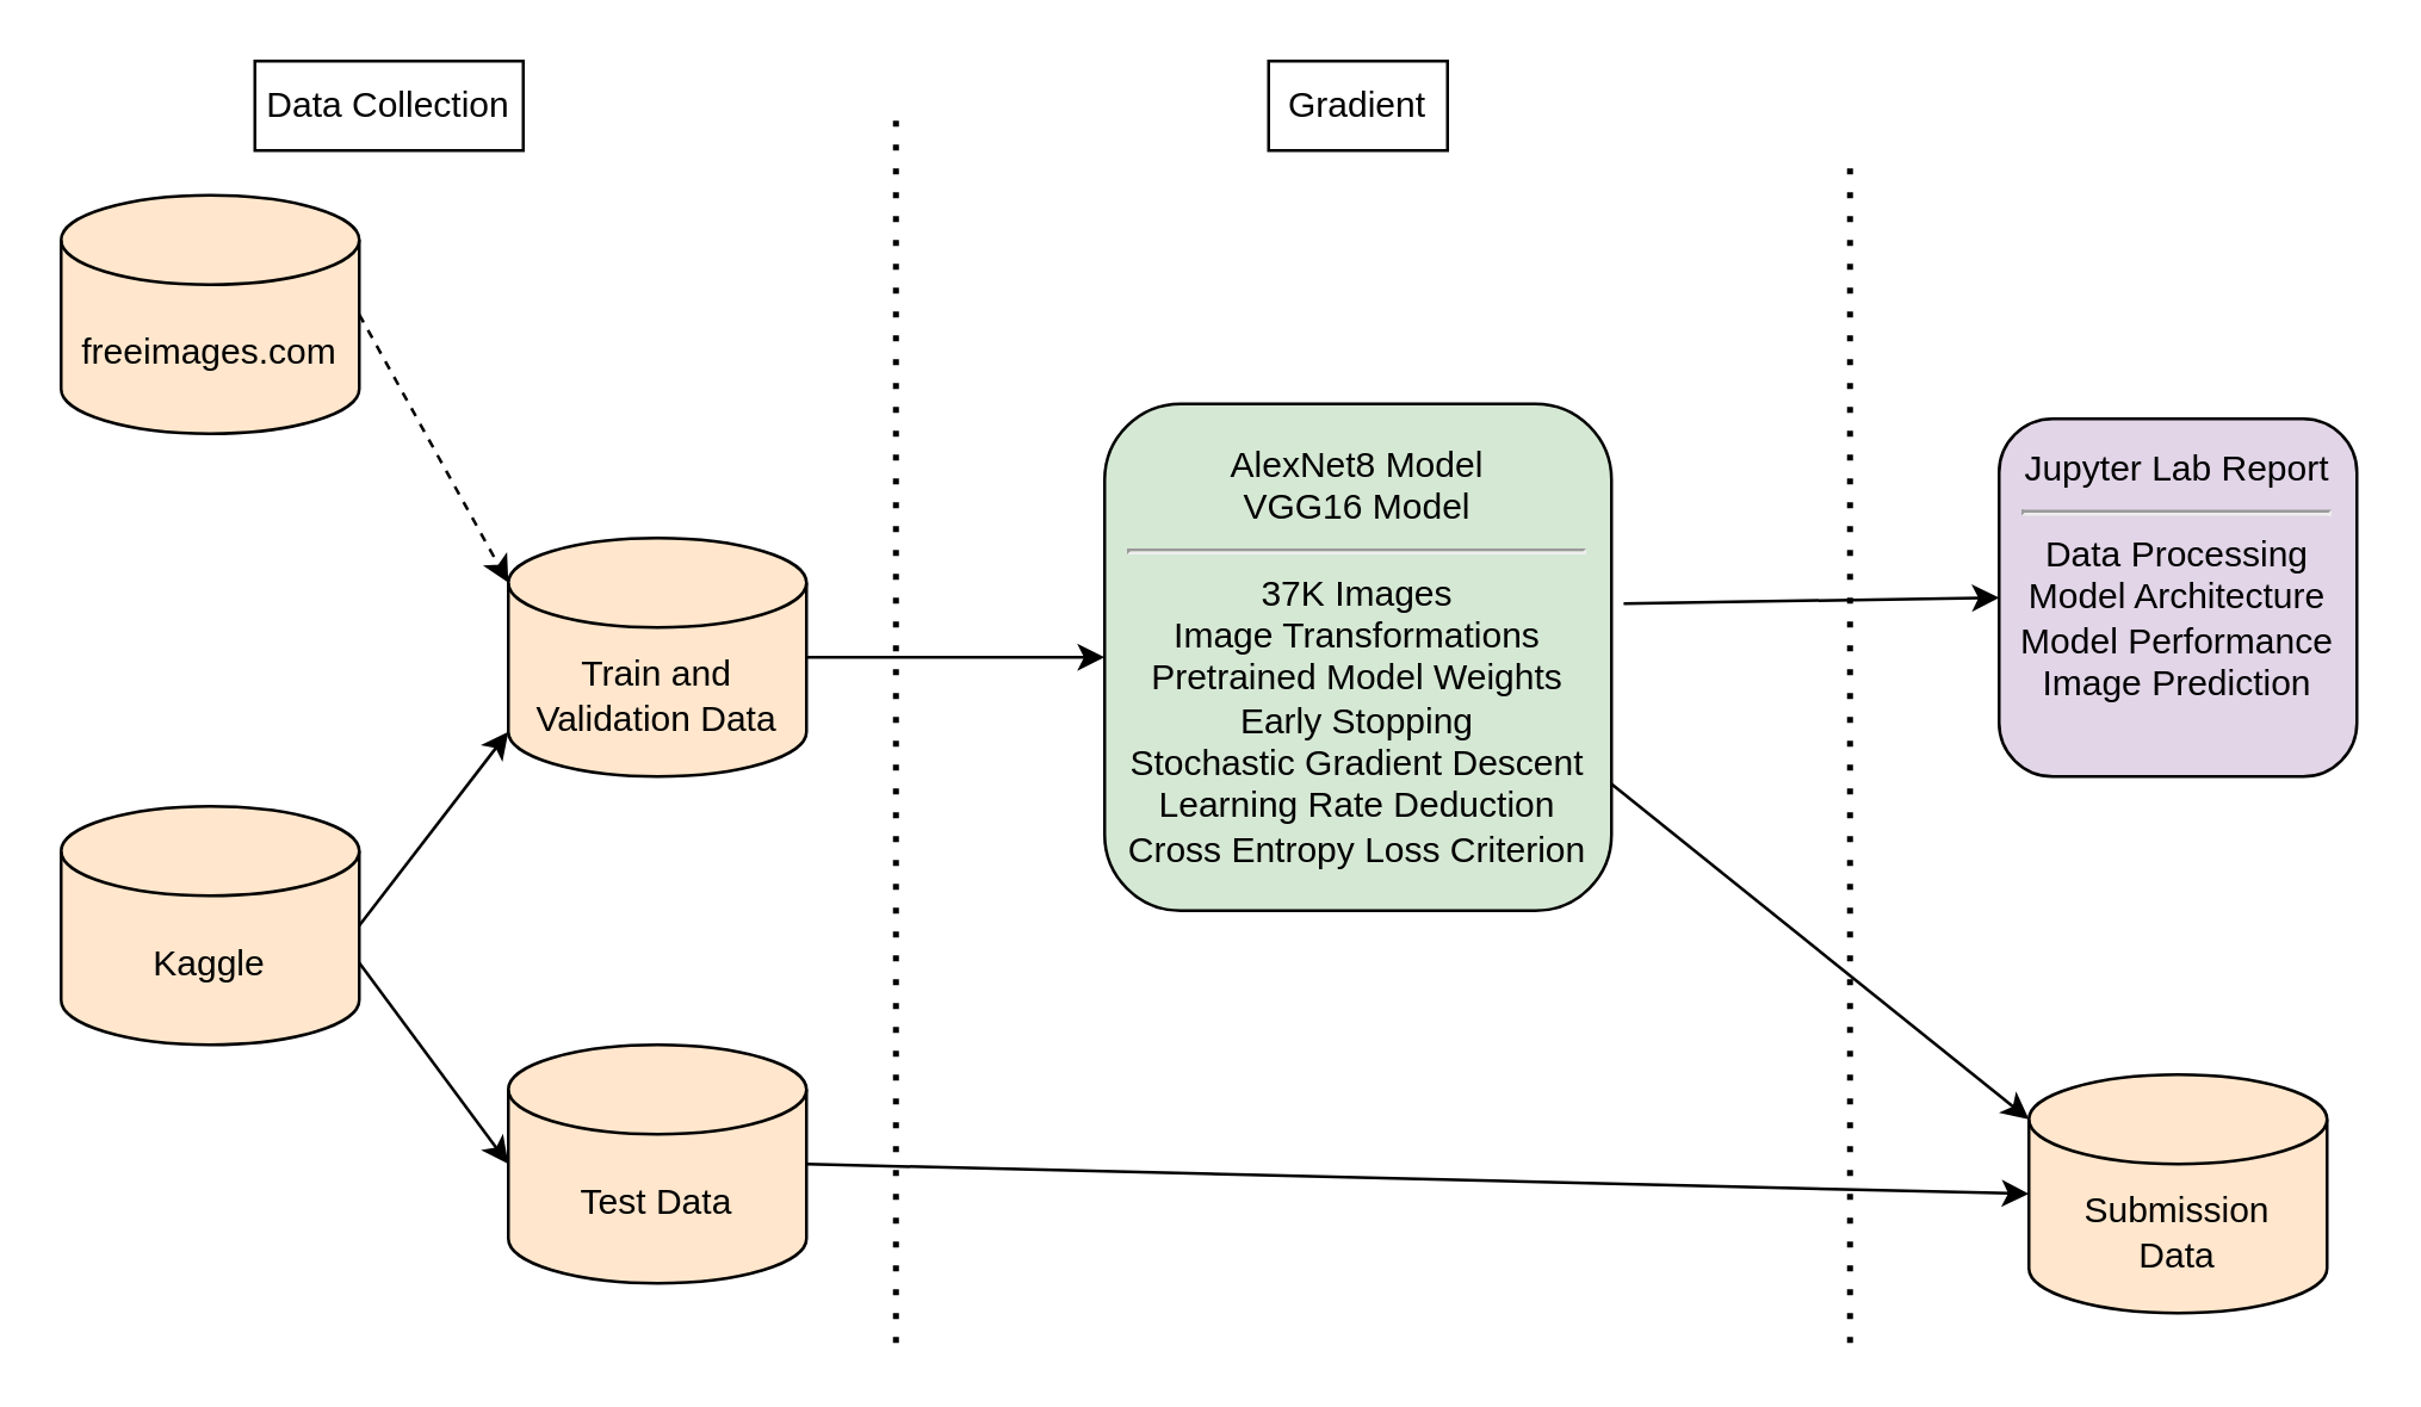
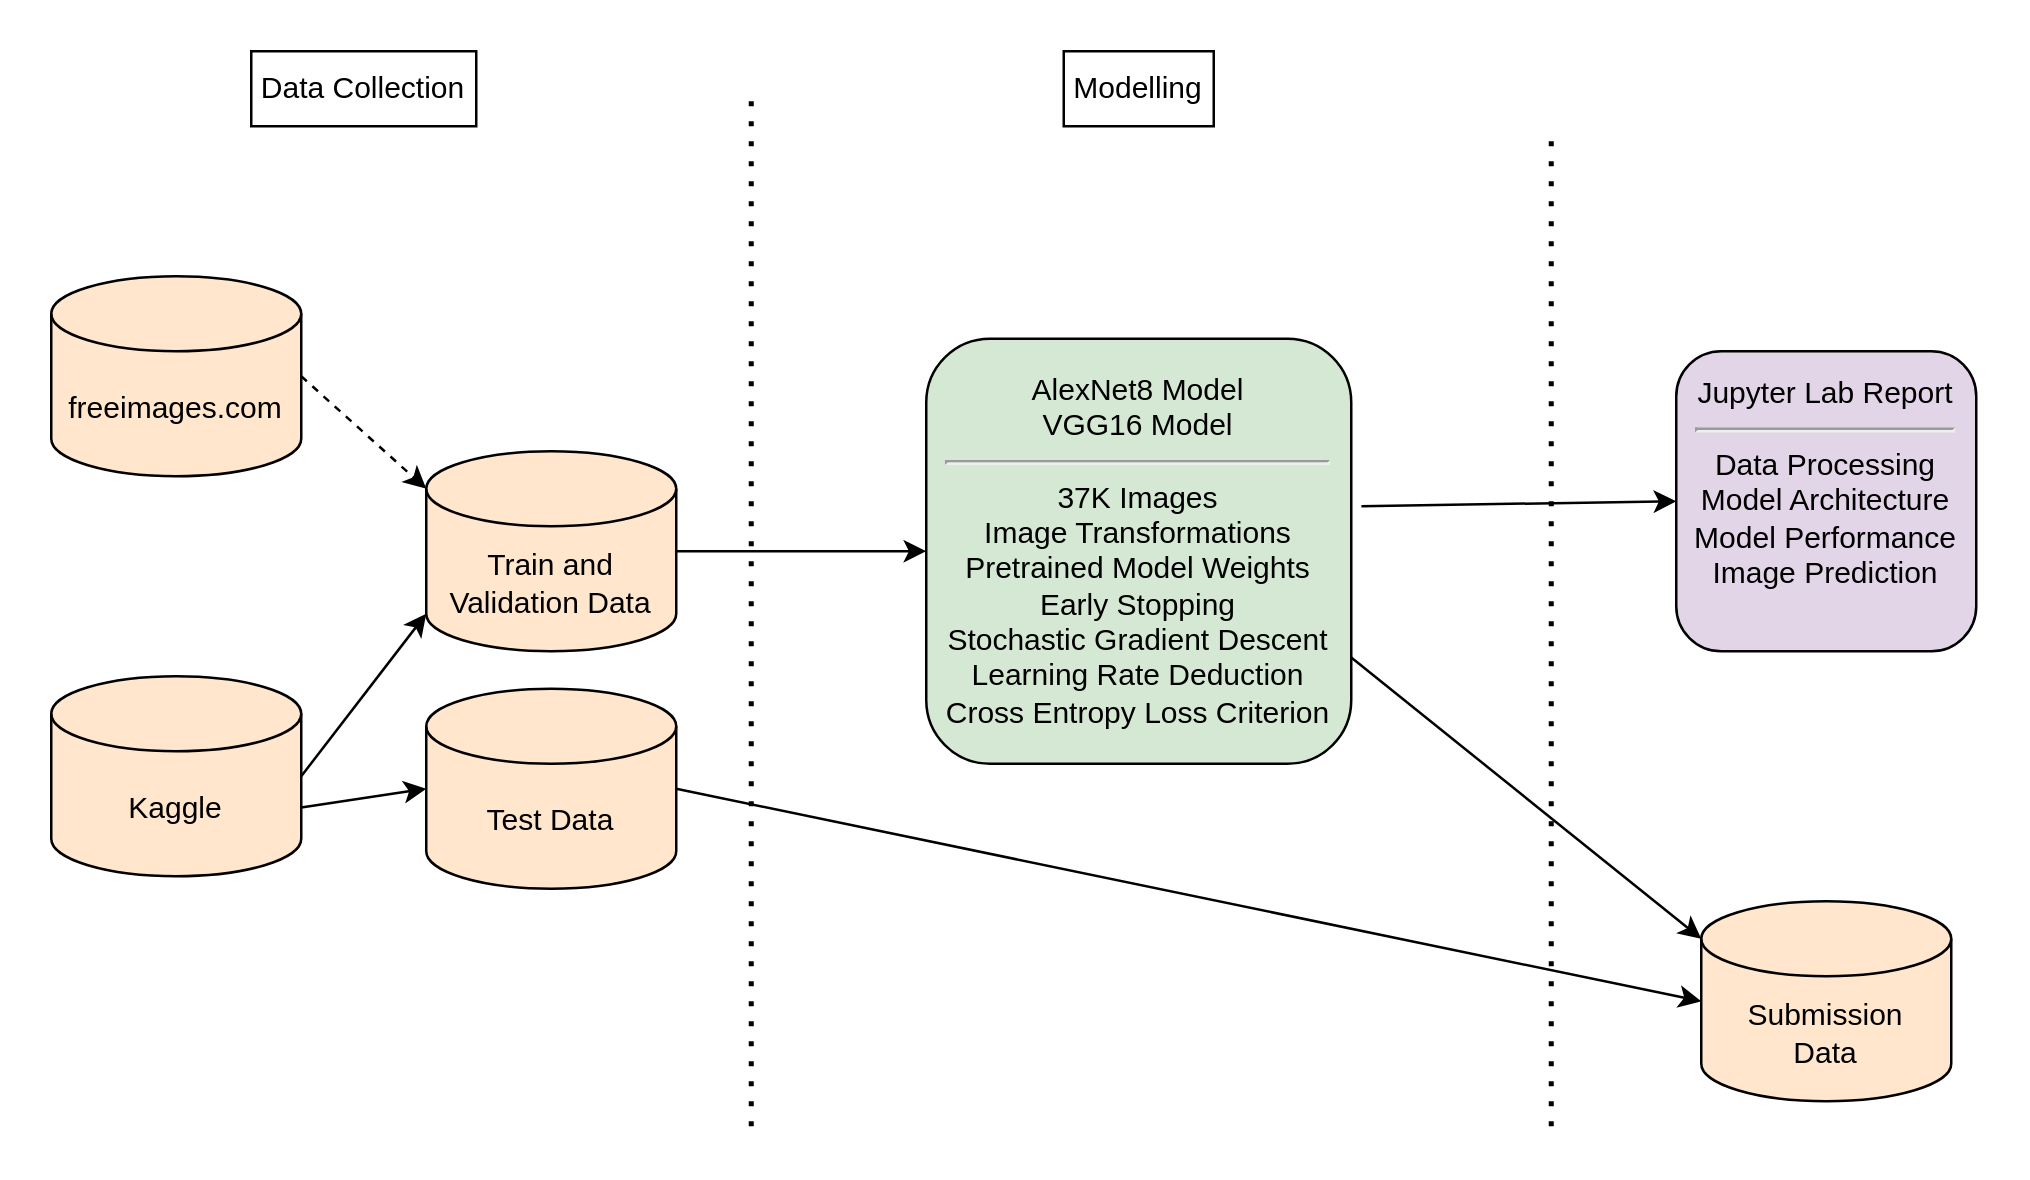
- <mxCell id="6" value="Data Collection" style="text;html=1;align=center;verticalAlign=middle;whiteSpace=wrap;rounded=0;strokeColor=default;fillColor=default;" vertex="1" parent="1"><mxGeometry x="85" y="20" width="90" height="30" as="geometry" /></mxCell>
+ <mxCell id="6" value="Data Collection" style="text;html=1;align=center;verticalAlign=middle;whiteSpace=wrap;rounded=0;strokeColor=default;fillColor=default;" vertex="1" parent="1"><mxGeometry x="100" y="20" width="90" height="30" as="geometry" /></mxCell>
- <mxCell id="13" value="Gradient" style="text;html=1;align=center;verticalAlign=middle;whiteSpace=wrap;rounded=0;strokeColor=default;fillColor=default;" vertex="1" parent="1"><mxGeometry x="425" y="20" width="60" height="30" as="geometry" /></mxCell>
+ <mxCell id="13" value="Modelling" style="text;html=1;align=center;verticalAlign=middle;whiteSpace=wrap;rounded=0;strokeColor=default;fillColor=default;" vertex="1" parent="1"><mxGeometry x="425" y="20" width="60" height="30" as="geometry" /></mxCell>
- <mxCell id="2" value="freeimages.com" style="shape=cylinder3;whiteSpace=wrap;html=1;boundedLbl=1;backgroundOutline=1;size=15;fillColor=#ffe6cc;strokeColor=#000000;" vertex="1" parent="1"><mxGeometry x="20" y="65" width="100" height="80" as="geometry" /></mxCell>
+ <mxCell id="2" value="freeimages.com" style="shape=cylinder3;whiteSpace=wrap;html=1;boundedLbl=1;backgroundOutline=1;size=15;fillColor=#ffe6cc;strokeColor=#000000;" vertex="1" parent="1"><mxGeometry x="20" y="110" width="100" height="80" as="geometry" /></mxCell>
- <mxCell id="17" value="Test Data" style="shape=cylinder3;whiteSpace=wrap;html=1;boundedLbl=1;backgroundOutline=1;size=15;fillColor=#ffe6cc;strokeColor=#000000;" vertex="1" parent="1"><mxGeometry x="170" y="350" width="100" height="80" as="geometry" /></mxCell>
+ <mxCell id="17" value="Test Data" style="shape=cylinder3;whiteSpace=wrap;html=1;boundedLbl=1;backgroundOutline=1;size=15;fillColor=#ffe6cc;strokeColor=#000000;" vertex="1" parent="1"><mxGeometry x="170" y="275" width="100" height="80" as="geometry" /></mxCell>
